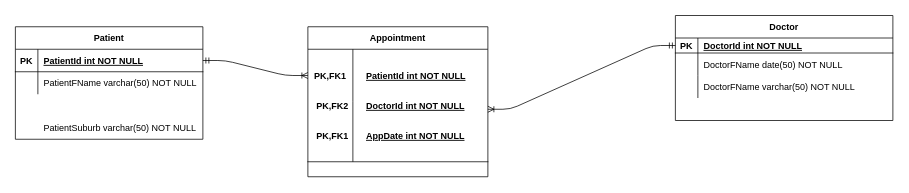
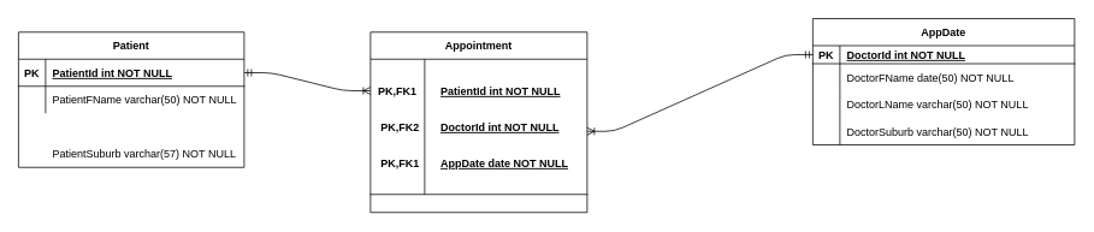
- <mxCell id="18" value="Doctor" style="shape=table;startSize=30;container=1;collapsible=1;childLayout=tableLayout;fixedRows=1;rowLines=0;fontStyle=1;align=center;resizeLast=1;strokeColor=#000000;" vertex="1" parent="1"><mxGeometry x="900" y="20" width="290" height="140" as="geometry" /></mxCell>
+ <mxCell id="18" value="AppDate" style="shape=table;startSize=30;container=1;collapsible=1;childLayout=tableLayout;fixedRows=1;rowLines=0;fontStyle=1;align=center;resizeLast=1;strokeColor=#000000;" vertex="1" parent="1"><mxGeometry x="900" y="20" width="290" height="140" as="geometry" /></mxCell>
- <mxCell id="27" value="DoctorFName varchar(50) NOT NULL" style="shape=partialRectangle;connectable=0;fillColor=none;top=0;left=0;bottom=0;right=0;align=left;spacingLeft=6;overflow=hidden;" vertex="1" parent="25"><mxGeometry x="30" width="260" height="30" as="geometry" /></mxCell>
+ <mxCell id="27" value="DoctorLName varchar(50) NOT NULL" style="shape=partialRectangle;connectable=0;fillColor=none;top=0;left=0;bottom=0;right=0;align=left;spacingLeft=6;overflow=hidden;" vertex="1" parent="25"><mxGeometry x="30" width="260" height="30" as="geometry" /></mxCell>
+ <mxCell id="30" value="DoctorSuburb varchar(50) NOT NULL" style="shape=partialRectangle;connectable=0;fillColor=none;top=0;left=0;bottom=0;right=0;align=left;spacingLeft=6;overflow=hidden;" vertex="1" parent="28"><mxGeometry x="30" width="260" height="30" as="geometry" /></mxCell>
- <mxCell id="10" value="PatientSuburb varchar(50) NOT NULL" style="shape=partialRectangle;overflow=hidden;connectable=0;fillColor=none;top=0;left=0;bottom=0;right=0;align=left;spacingLeft=6;" vertex="1" parent="1"><mxGeometry x="50" y="155" width="220" height="30" as="geometry" /></mxCell>
+ <mxCell id="10" value="PatientSuburb varchar(57) NOT NULL" style="shape=partialRectangle;overflow=hidden;connectable=0;fillColor=none;top=0;left=0;bottom=0;right=0;align=left;spacingLeft=6;" vertex="1" parent="1"><mxGeometry x="50" y="155" width="220" height="30" as="geometry" /></mxCell>
- <mxCell id="37" value="AppDate int NOT NULL" style="shape=partialRectangle;connectable=0;fillColor=none;top=0;left=0;bottom=0;right=0;align=left;spacingLeft=6;fontStyle=5;overflow=hidden;" vertex="1" parent="1"><mxGeometry x="480" y="165" width="184.0" height="30" as="geometry" /></mxCell>
+ <mxCell id="37" value="AppDate date NOT NULL" style="shape=partialRectangle;connectable=0;fillColor=none;top=0;left=0;bottom=0;right=0;align=left;spacingLeft=6;fontStyle=5;overflow=hidden;" vertex="1" parent="1"><mxGeometry x="480" y="165" width="184.0" height="30" as="geometry" /></mxCell>
